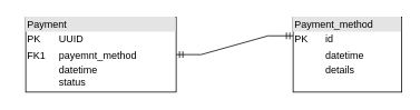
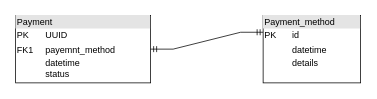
- <mxCell id="2" value="&lt;div style=&quot;box-sizing:border-box;width:100%;background:#e4e4e4;padding:2px;&quot;&gt;Payment&lt;/div&gt;&lt;table style=&quot;width:100%;font-size:1em;&quot; cellpadding=&quot;2&quot; cellspacing=&quot;0&quot;&gt;&lt;tbody&gt;&lt;tr&gt;&lt;td&gt;PK&lt;/td&gt;&lt;td&gt;UUID&lt;/td&gt;&lt;/tr&gt;&lt;tr&gt;&lt;td&gt;FK1&lt;/td&gt;&lt;td&gt;payemnt_method&lt;/td&gt;&lt;/tr&gt;&lt;tr&gt;&lt;td&gt;&lt;/td&gt;&lt;td&gt;datetime&lt;br&gt;status&lt;br&gt;&lt;br&gt;&lt;/td&gt;&lt;/tr&gt;&lt;/tbody&gt;&lt;/table&gt;" style="verticalAlign=top;align=left;overflow=fill;html=1;" vertex="1" parent="1"><mxGeometry x="30" y="20" width="180" height="90" as="geometry" /></mxCell>
+ <mxCell id="2" value="&lt;div style=&quot;box-sizing:border-box;width:100%;background:#e4e4e4;padding:2px;&quot;&gt;Payment&lt;/div&gt;&lt;table style=&quot;width:100%;font-size:1em;&quot; cellpadding=&quot;2&quot; cellspacing=&quot;0&quot;&gt;&lt;tbody&gt;&lt;tr&gt;&lt;td&gt;PK&lt;/td&gt;&lt;td&gt;UUID&lt;/td&gt;&lt;/tr&gt;&lt;tr&gt;&lt;td&gt;FK1&lt;/td&gt;&lt;td&gt;payemnt_method&lt;/td&gt;&lt;/tr&gt;&lt;tr&gt;&lt;td&gt;&lt;/td&gt;&lt;td&gt;datetime&lt;br&gt;status&lt;br&gt;&lt;br&gt;&lt;/td&gt;&lt;/tr&gt;&lt;/tbody&gt;&lt;/table&gt;" style="verticalAlign=top;align=left;overflow=fill;html=1;" vertex="1" parent="1"><mxGeometry x="20" y="20" width="180" height="90" as="geometry" /></mxCell>
